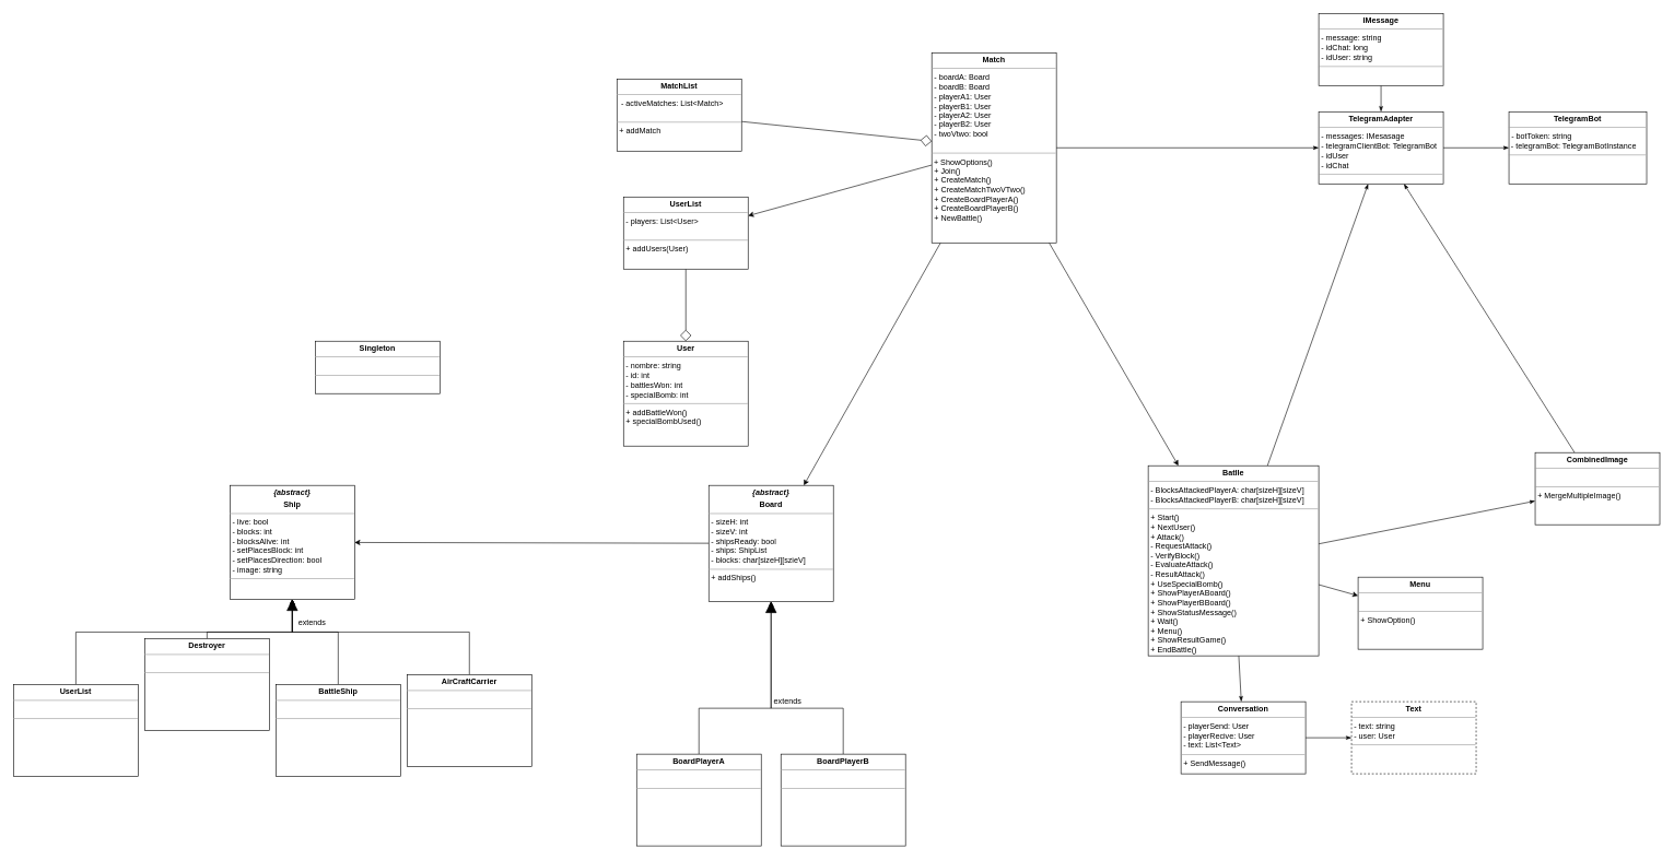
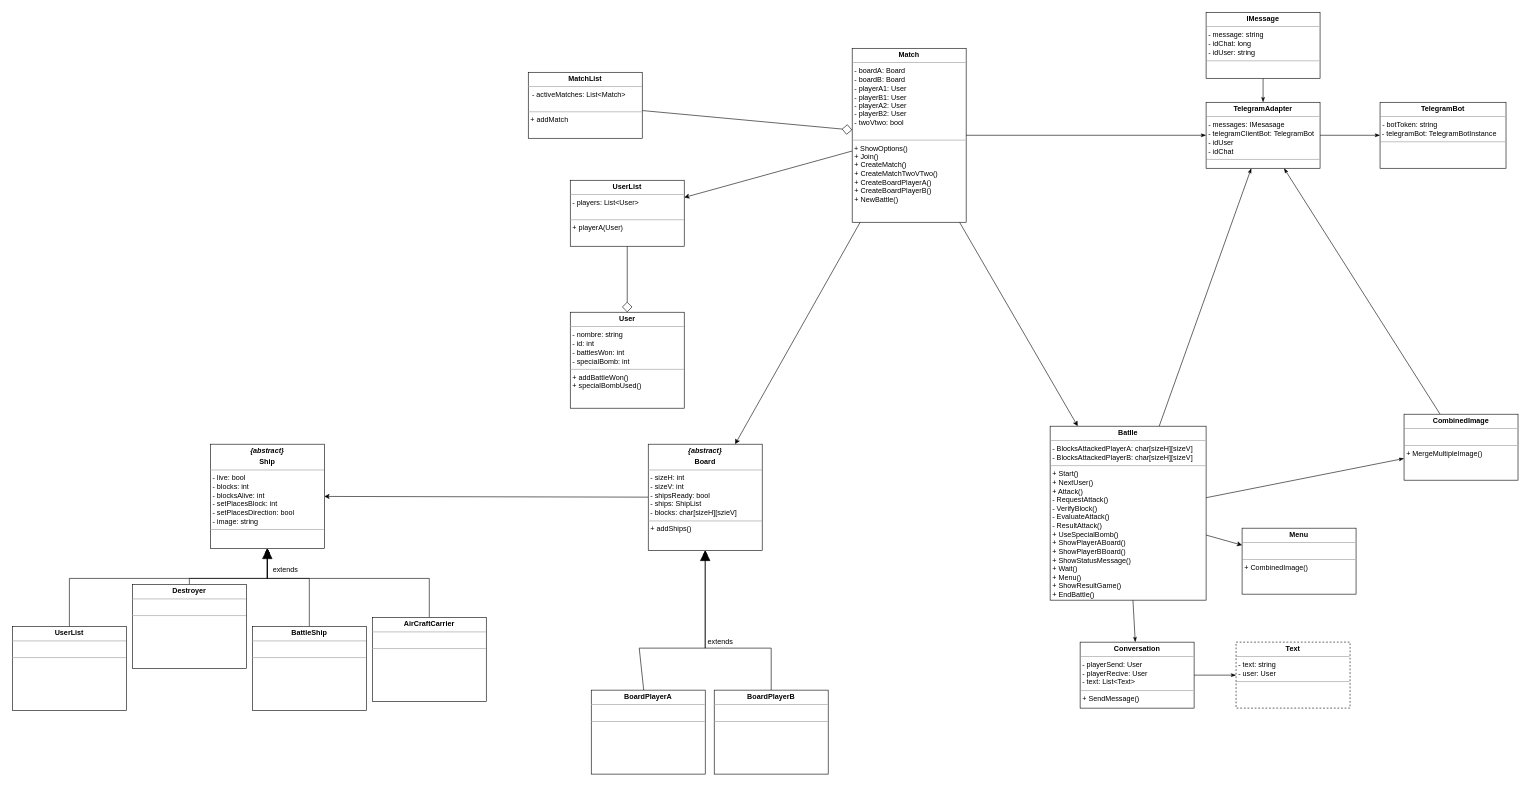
- <mxCell id="31" value="&lt;p style=&quot;margin: 0px ; margin-top: 4px ; text-align: center&quot;&gt;&lt;b&gt;MatchList&lt;/b&gt;&lt;/p&gt;&lt;hr size=&quot;1&quot;&gt;&lt;p style=&quot;margin: 0px ; margin-left: 4px&quot;&gt;&lt;/p&gt;&amp;nbsp; - activeMatches: List&amp;lt;Match&amp;gt;&lt;br&gt;&lt;br&gt;&lt;hr size=&quot;1&quot;&gt;&lt;p style=&quot;margin: 0px ; margin-left: 4px&quot;&gt;+ addMatch&lt;/p&gt;" style="verticalAlign=top;align=left;overflow=fill;fontSize=12;fontFamily=Helvetica;html=1;rounded=0;shadow=0;comic=0;labelBackgroundColor=none;strokeWidth=1" parent="1" vertex="1"><mxGeometry x="940" y="120" width="190" height="110" as="geometry" /></mxCell>
+ <mxCell id="31" value="&lt;p style=&quot;margin: 0px ; margin-top: 4px ; text-align: center&quot;&gt;&lt;b&gt;MatchList&lt;/b&gt;&lt;/p&gt;&lt;hr size=&quot;1&quot;&gt;&lt;p style=&quot;margin: 0px ; margin-left: 4px&quot;&gt;&lt;/p&gt;&amp;nbsp; - activeMatches: List&amp;lt;Match&amp;gt;&lt;br&gt;&lt;br&gt;&lt;hr size=&quot;1&quot;&gt;&lt;p style=&quot;margin: 0px ; margin-left: 4px&quot;&gt;+ addMatch&lt;/p&gt;" style="verticalAlign=top;align=left;overflow=fill;fontSize=12;fontFamily=Helvetica;html=1;rounded=0;shadow=0;comic=0;labelBackgroundColor=none;strokeWidth=1" parent="1" vertex="1"><mxGeometry x="880" y="120" width="190" height="110" as="geometry" /></mxCell>
- <mxCell id="30" value="&lt;p style=&quot;margin: 0px ; margin-top: 4px ; text-align: center&quot;&gt;&lt;b&gt;UserList&lt;/b&gt;&lt;/p&gt;&lt;hr size=&quot;1&quot;&gt;&lt;p style=&quot;margin: 0px ; margin-left: 4px&quot;&gt;- players: List&amp;lt;User&amp;gt;&lt;/p&gt;&lt;br&gt;&lt;hr size=&quot;1&quot;&gt;&lt;p style=&quot;margin: 0px ; margin-left: 4px&quot;&gt;+ addUsers(User)&lt;/p&gt;" style="verticalAlign=top;align=left;overflow=fill;fontSize=12;fontFamily=Helvetica;html=1;rounded=0;shadow=0;comic=0;labelBackgroundColor=none;strokeWidth=1" parent="1" vertex="1"><mxGeometry x="950" y="300" width="190" height="110" as="geometry" /></mxCell>
+ <mxCell id="30" value="&lt;p style=&quot;margin: 0px ; margin-top: 4px ; text-align: center&quot;&gt;&lt;b&gt;UserList&lt;/b&gt;&lt;/p&gt;&lt;hr size=&quot;1&quot;&gt;&lt;p style=&quot;margin: 0px ; margin-left: 4px&quot;&gt;- players: List&amp;lt;User&amp;gt;&lt;/p&gt;&lt;br&gt;&lt;hr size=&quot;1&quot;&gt;&lt;p style=&quot;margin: 0px ; margin-left: 4px&quot;&gt;+ playerA(User)&lt;/p&gt;" style="verticalAlign=top;align=left;overflow=fill;fontSize=12;fontFamily=Helvetica;html=1;rounded=0;shadow=0;comic=0;labelBackgroundColor=none;strokeWidth=1" parent="1" vertex="1"><mxGeometry x="950" y="300" width="190" height="110" as="geometry" /></mxCell>
- <mxCell id="34" value="&lt;p style=&quot;margin: 0px ; margin-top: 4px ; text-align: center&quot;&gt;&lt;b&gt;Singleton&lt;/b&gt;&lt;br&gt;&lt;/p&gt;&lt;hr size=&quot;1&quot;&gt;&lt;p style=&quot;margin: 0px ; margin-left: 4px&quot;&gt;&lt;br&gt;&lt;/p&gt;&lt;hr size=&quot;1&quot;&gt;&lt;p style=&quot;margin: 0px ; margin-left: 4px&quot;&gt;&lt;br&gt;&lt;/p&gt;" style="verticalAlign=top;align=left;overflow=fill;fontSize=12;fontFamily=Helvetica;html=1;rounded=0;shadow=0;comic=0;labelBackgroundColor=none;strokeWidth=1" parent="1" vertex="1"><mxGeometry x="480" y="520" width="190" height="80" as="geometry" /></mxCell>
- <mxCell id="35" value="&lt;p style=&quot;margin: 0px ; margin-top: 4px ; text-align: center&quot;&gt;&lt;b&gt;Menu&lt;/b&gt;&lt;/p&gt;&lt;hr size=&quot;1&quot;&gt;&lt;p style=&quot;margin: 0px ; margin-left: 4px&quot;&gt;&lt;br&gt;&lt;/p&gt;&lt;hr size=&quot;1&quot;&gt;&lt;p style=&quot;margin: 0px ; margin-left: 4px&quot;&gt;+ ShowOption()&lt;/p&gt;" style="verticalAlign=top;align=left;overflow=fill;fontSize=12;fontFamily=Helvetica;html=1;rounded=0;shadow=0;comic=0;labelBackgroundColor=none;strokeWidth=1" parent="1" vertex="1"><mxGeometry x="2070" y="880" width="190" height="110" as="geometry" /></mxCell>
+ <mxCell id="35" value="&lt;p style=&quot;margin: 0px ; margin-top: 4px ; text-align: center&quot;&gt;&lt;b&gt;Menu&lt;/b&gt;&lt;/p&gt;&lt;hr size=&quot;1&quot;&gt;&lt;p style=&quot;margin: 0px ; margin-left: 4px&quot;&gt;&lt;br&gt;&lt;/p&gt;&lt;hr size=&quot;1&quot;&gt;&lt;p style=&quot;margin: 0px ; margin-left: 4px&quot;&gt;+ CombinedImage()&lt;/p&gt;" style="verticalAlign=top;align=left;overflow=fill;fontSize=12;fontFamily=Helvetica;html=1;rounded=0;shadow=0;comic=0;labelBackgroundColor=none;strokeWidth=1" parent="1" vertex="1"><mxGeometry x="2070" y="880" width="190" height="110" as="geometry" /></mxCell>
- <mxCell id="6" value="&lt;p style=&quot;margin: 0px ; margin-top: 4px ; text-align: center&quot;&gt;&lt;b&gt;BoardPlayerA&lt;/b&gt;&lt;/p&gt;&lt;hr size=&quot;1&quot;&gt;&lt;p style=&quot;margin: 0px ; margin-left: 4px&quot;&gt;&lt;br&gt;&lt;/p&gt;&lt;hr size=&quot;1&quot;&gt;&lt;p style=&quot;margin: 0px ; margin-left: 4px&quot;&gt;&lt;br&gt;&lt;/p&gt;" style="verticalAlign=top;align=left;overflow=fill;fontSize=12;fontFamily=Helvetica;html=1;rounded=0;shadow=0;comic=0;labelBackgroundColor=none;strokeWidth=1" parent="1" vertex="1"><mxGeometry x="970" y="1150" width="190" height="140" as="geometry" /></mxCell>
+ <mxCell id="6" value="&lt;p style=&quot;margin: 0px ; margin-top: 4px ; text-align: center&quot;&gt;&lt;b&gt;BoardPlayerA&lt;/b&gt;&lt;/p&gt;&lt;hr size=&quot;1&quot;&gt;&lt;p style=&quot;margin: 0px ; margin-left: 4px&quot;&gt;&lt;br&gt;&lt;/p&gt;&lt;hr size=&quot;1&quot;&gt;&lt;p style=&quot;margin: 0px ; margin-left: 4px&quot;&gt;&lt;br&gt;&lt;/p&gt;" style="verticalAlign=top;align=left;overflow=fill;fontSize=12;fontFamily=Helvetica;html=1;rounded=0;shadow=0;comic=0;labelBackgroundColor=none;strokeWidth=1" parent="1" vertex="1"><mxGeometry x="985" y="1150" width="190" height="140" as="geometry" /></mxCell>
